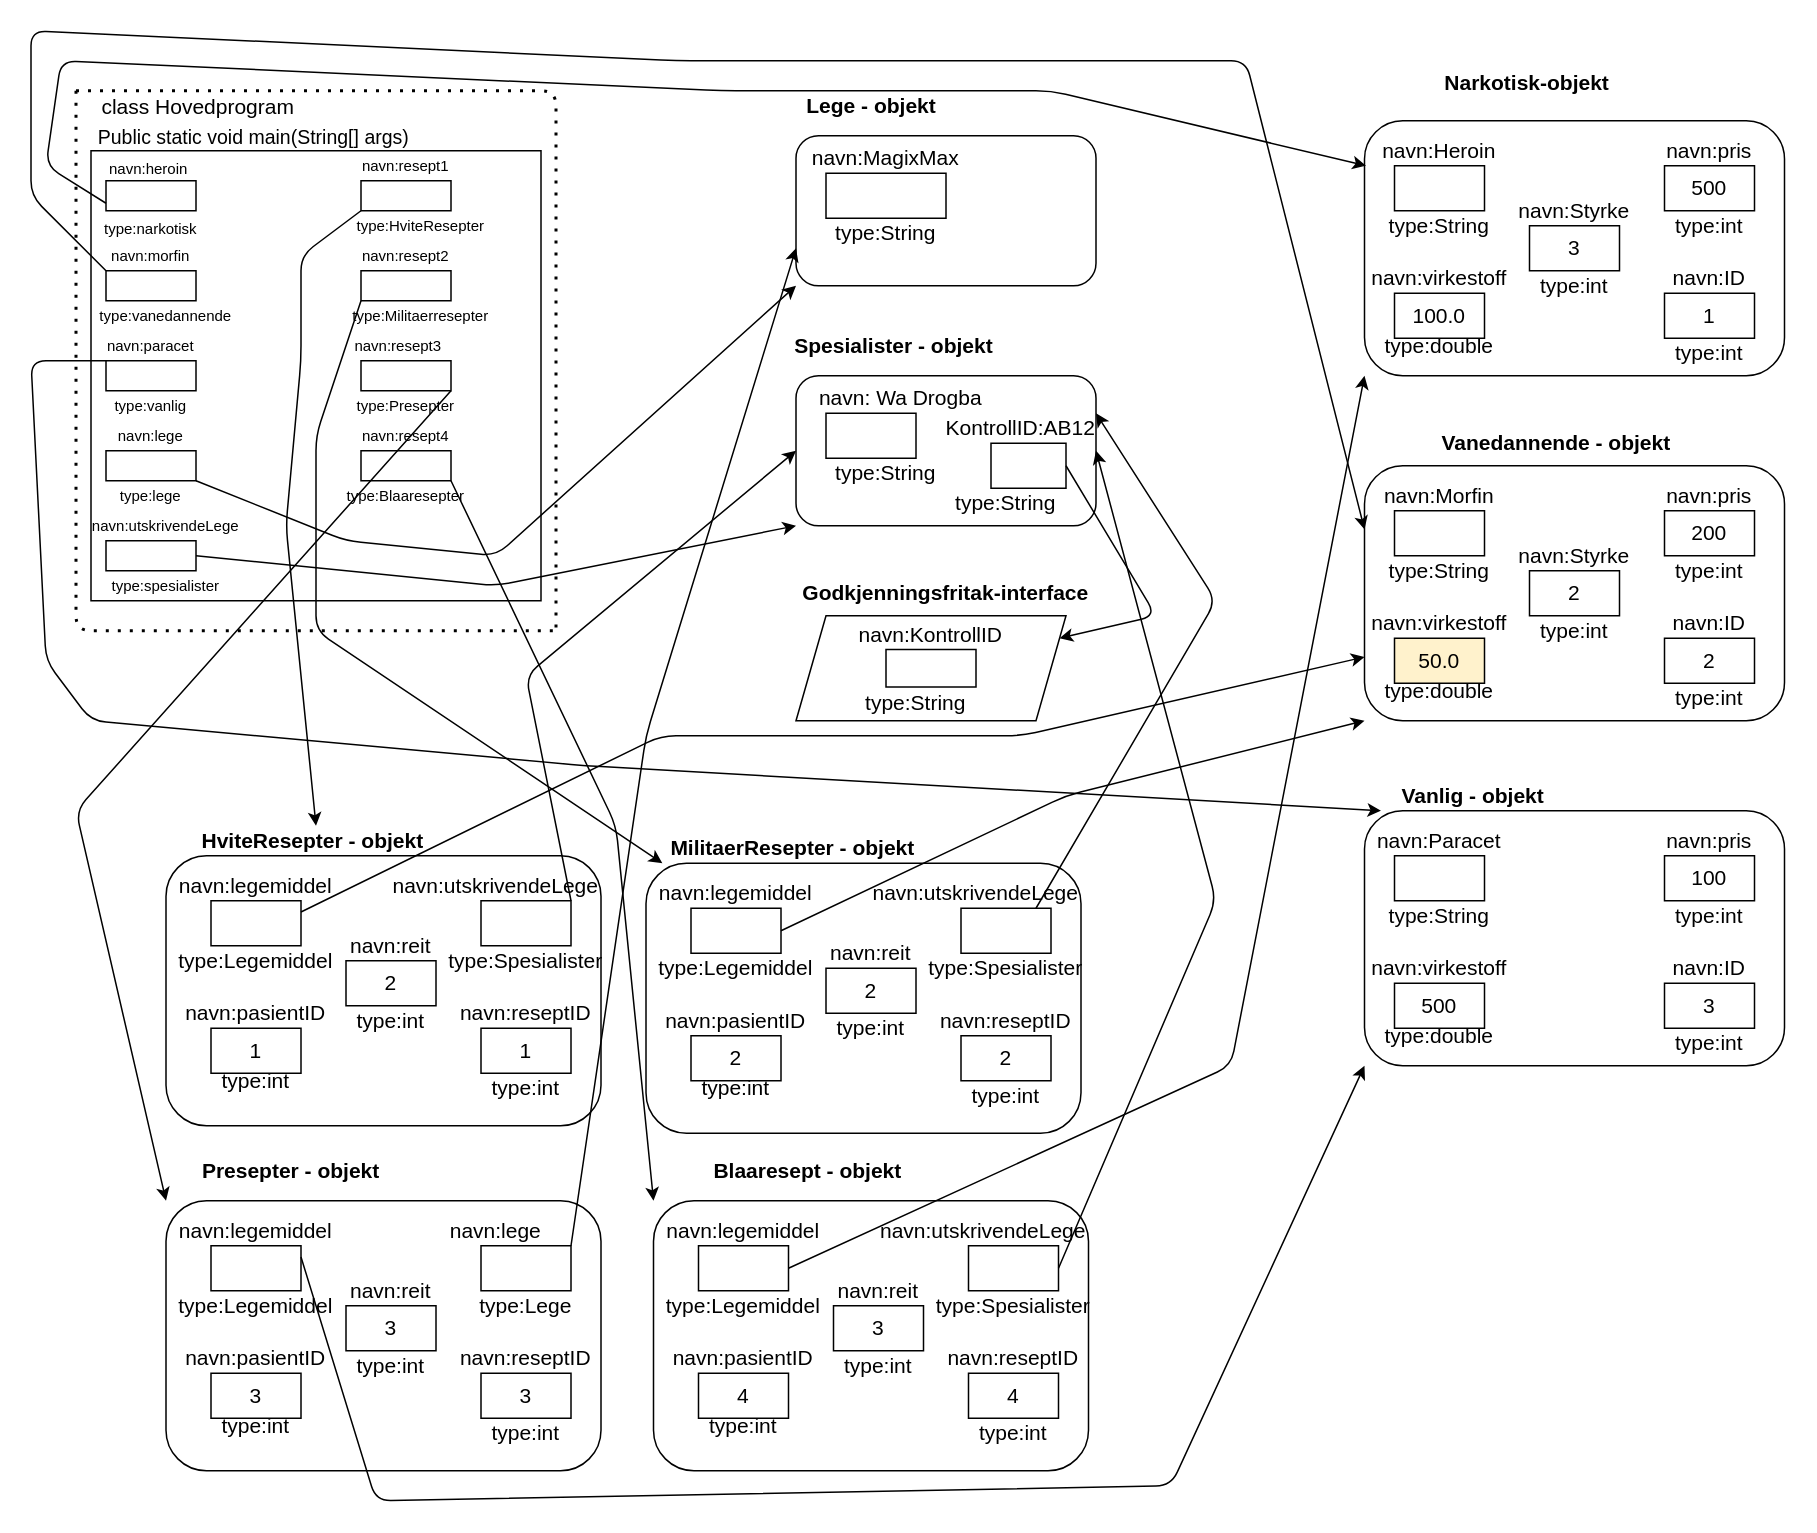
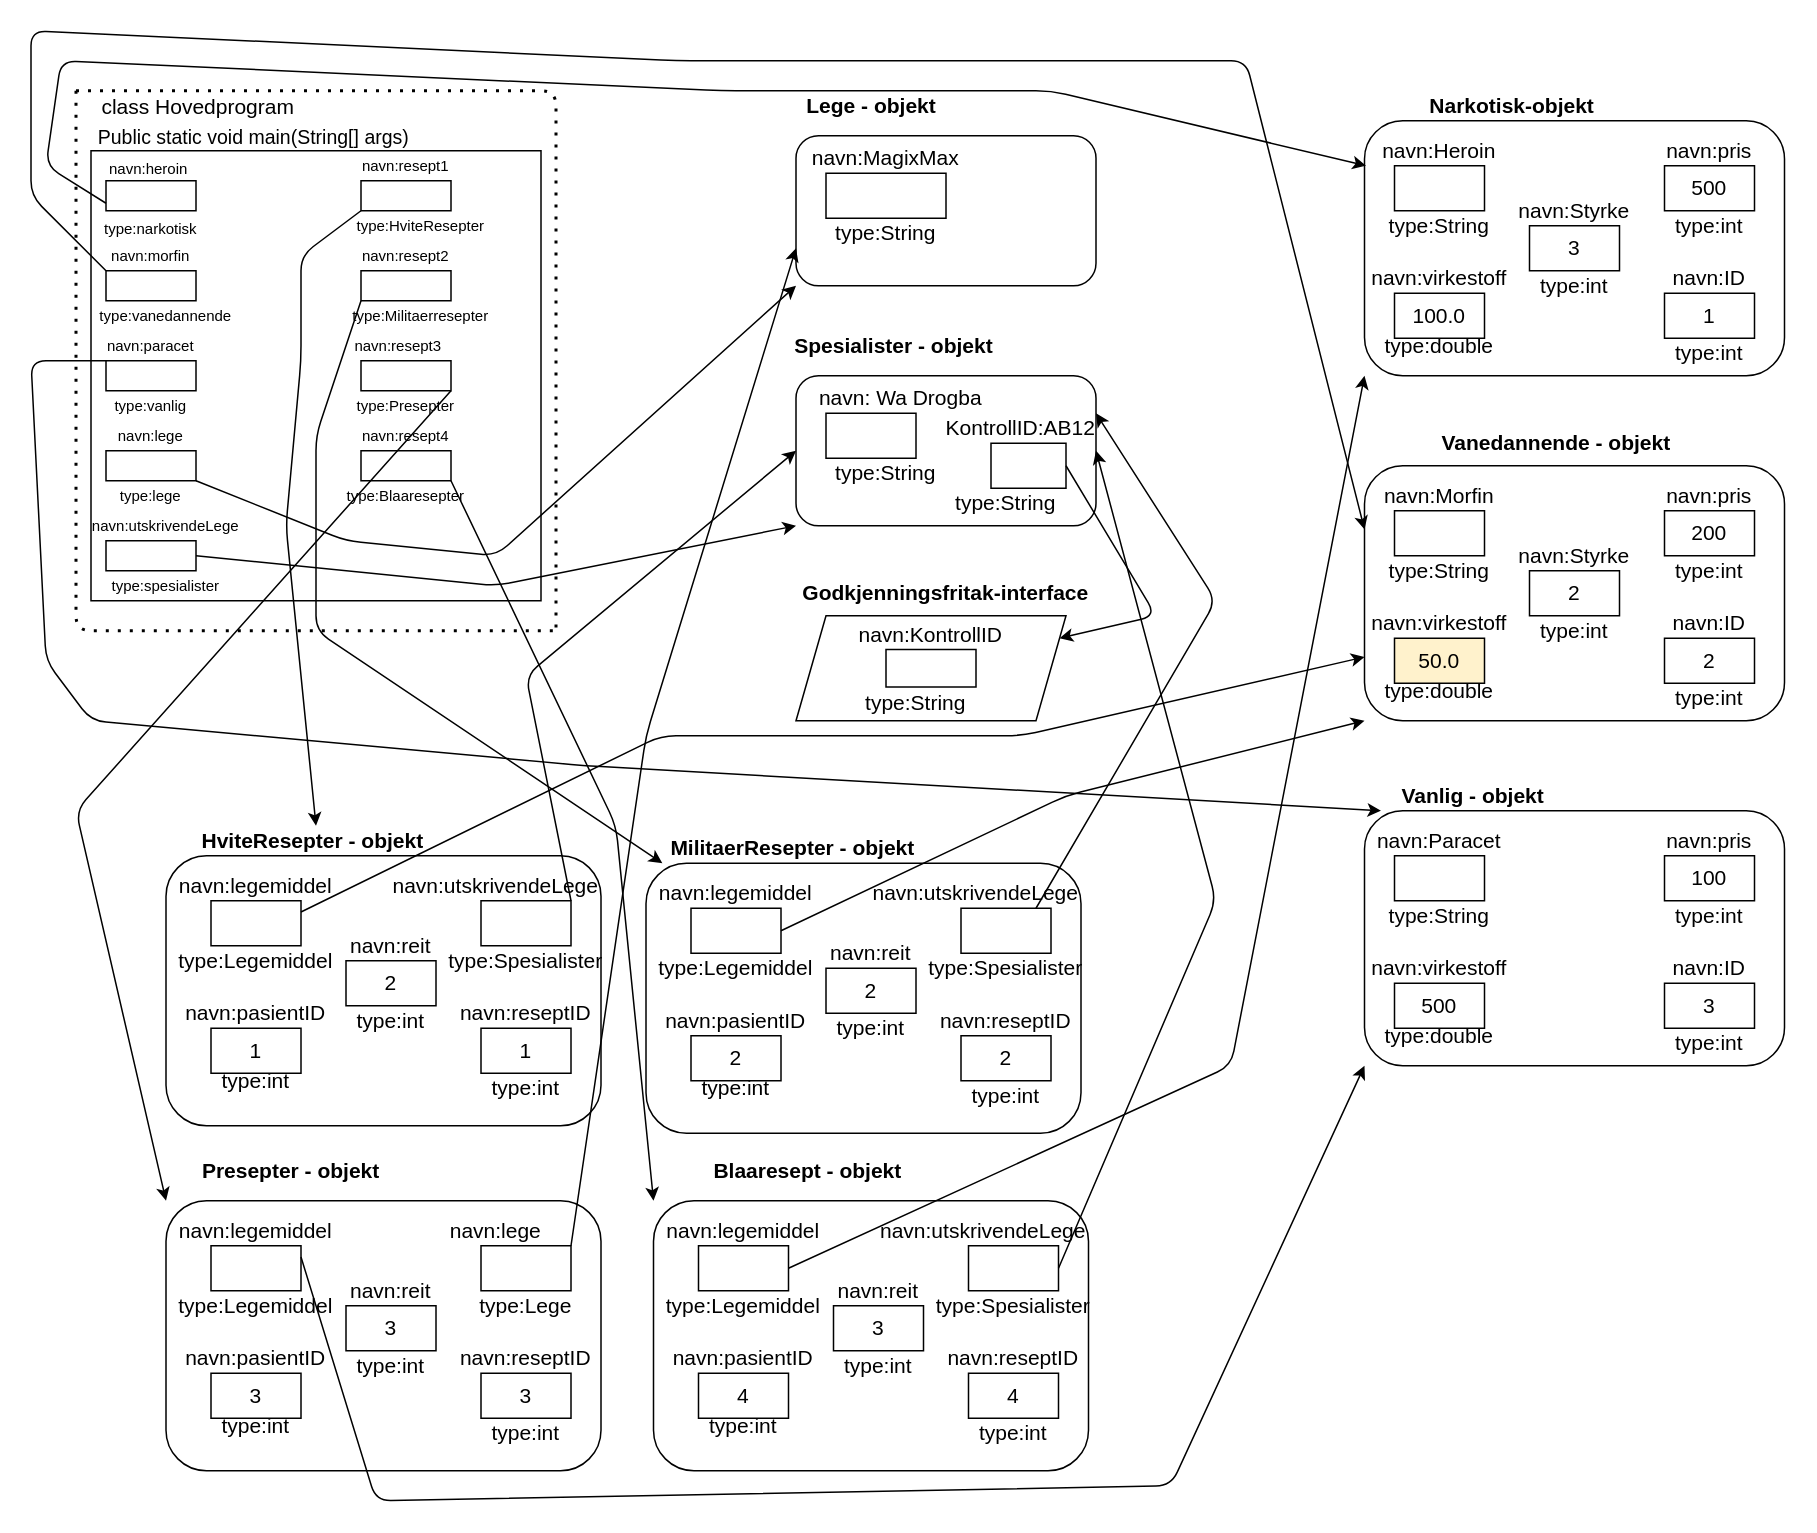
- <mxCell id="35" value="&lt;b&gt;Narkotisk-objekt&amp;nbsp;&lt;/b&gt;" style="text;html=1;strokeColor=none;fillColor=none;align=center;verticalAlign=middle;whiteSpace=wrap;rounded=0;fontSize=14;" parent="1" vertex="1"><mxGeometry x="949" y="45" width="141" height="20" as="geometry" /></mxCell>
+ <mxCell id="35" value="&lt;b&gt;Narkotisk-objekt&amp;nbsp;&lt;/b&gt;" style="text;html=1;strokeColor=none;fillColor=none;align=center;verticalAlign=middle;whiteSpace=wrap;rounded=0;fontSize=14;" parent="1" vertex="1"><mxGeometry x="939" y="60" width="141" height="20" as="geometry" /></mxCell>
